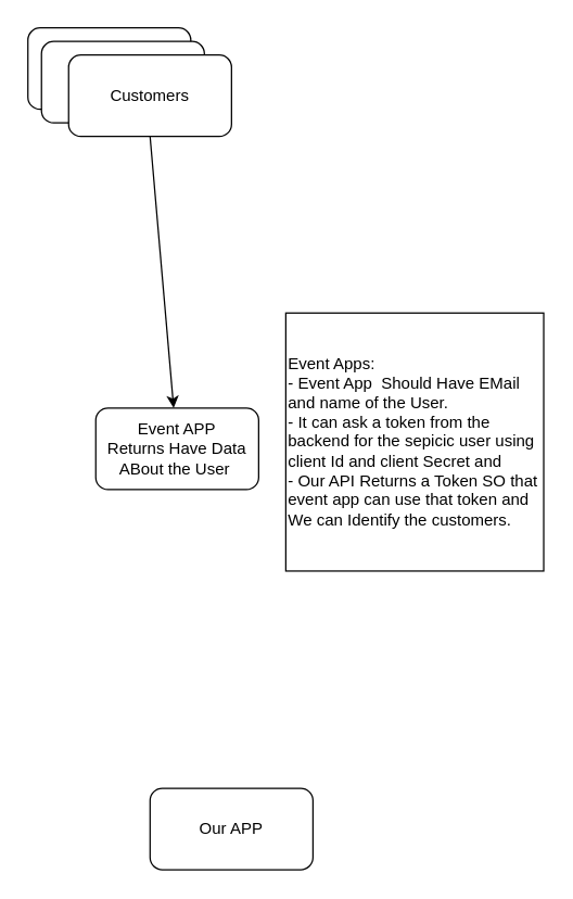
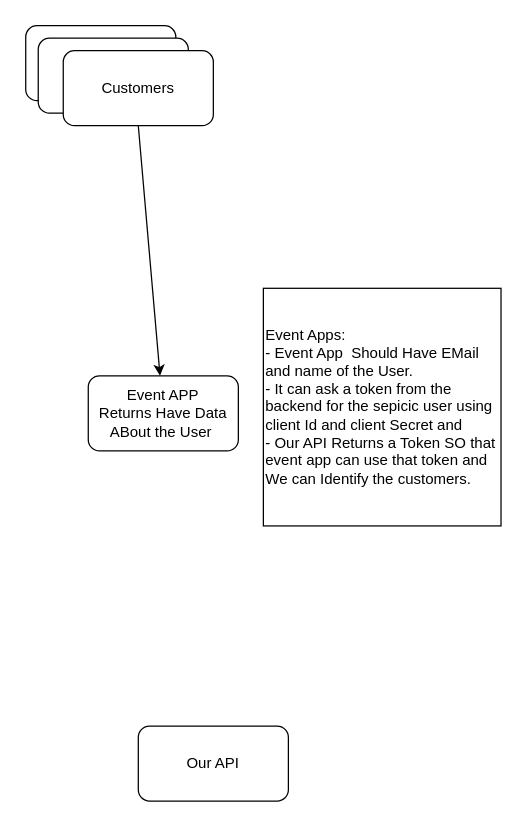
- <mxCell id="4" value="Our APP" style="rounded=1;whiteSpace=wrap;html=1;" vertex="1" parent="1"><mxGeometry x="110" y="580" width="120" height="60" as="geometry" /></mxCell>
+ <mxCell id="4" value="Our API" style="rounded=1;whiteSpace=wrap;html=1;" vertex="1" parent="1"><mxGeometry x="110" y="580" width="120" height="60" as="geometry" /></mxCell>
